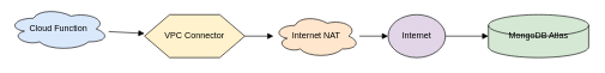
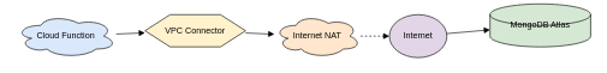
- <mxCell id="2" value="Cloud Function" style="shape=cloud;whiteSpace=wrap;html=1;fillColor=#DAE8FC;" vertex="1" parent="1"><mxGeometry x="10" y="10" width="140" height="60" as="geometry" /></mxCell>
+ <mxCell id="2" value="Cloud Function" style="shape=cloud;whiteSpace=wrap;html=1;fillColor=#DAE8FC;" vertex="1" parent="1"><mxGeometry x="20" y="20" width="140" height="60" as="geometry" /></mxCell>
- <mxCell id="3" value="VPC Connector" style="shape=hexagon;whiteSpace=wrap;html=1;fillColor=#FFF2CC;" vertex="1" parent="1"><mxGeometry x="200" y="20" width="140" height="60" as="geometry" /></mxCell>
+ <mxCell id="3" value="VPC Connector" style="shape=hexagon;whiteSpace=wrap;html=1;fillColor=#FFF2CC;" vertex="1" parent="1"><mxGeometry x="200" y="20" width="140" height="45" as="geometry" /></mxCell>
- <mxCell id="9" style="endArrow=block;html=1;" edge="1" parent="1" source="4" target="5"><mxGeometry relative="1" as="geometry" /></mxCell>
+ <mxCell id="9" style="endArrow=block;html=1;dashed=1;" edge="1" parent="1" source="4" target="5"><mxGeometry relative="1" as="geometry" /></mxCell>
- <mxCell id="6" value="MongoDB Atlas" style="shape=cylinder3;whiteSpace=wrap;html=1;fillColor=#D5E8D4;" vertex="1" parent="1"><mxGeometry x="680" y="20" width="140" height="60" as="geometry" /></mxCell>
+ <mxCell id="6" value="MongoDB Atlas" style="shape=cylinder3;whiteSpace=wrap;html=1;fillColor=#D5E8D4;" vertex="1" parent="1"><mxGeometry x="680" y="5" width="140" height="60" as="geometry" /></mxCell>
